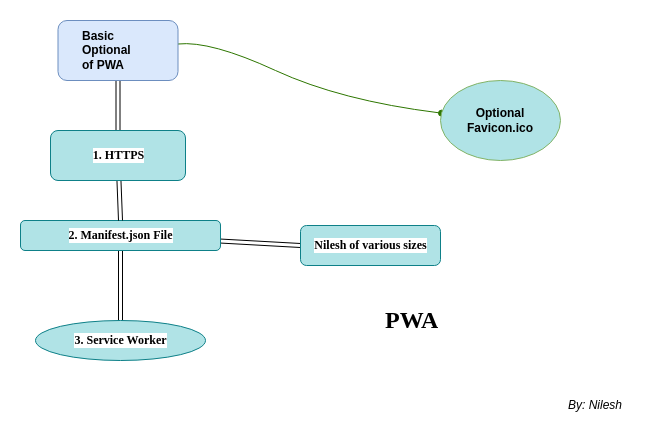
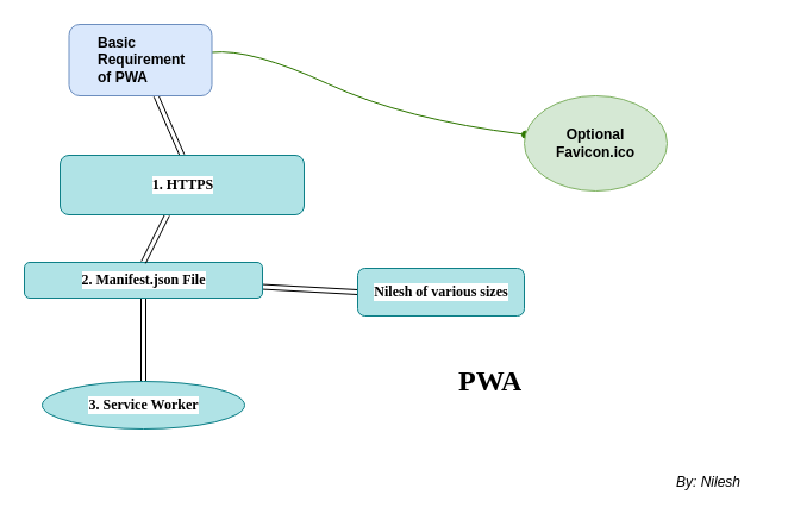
- <mxCell id="5" value="Basic Optional of PWA" style="text;html=1;strokeColor=none;fillColor=none;align=left;verticalAlign=middle;whiteSpace=wrap;rounded=0;fontStyle=1;horizontal=1;" parent="1" vertex="1"><mxGeometry x="80" y="35" width="60" height="30" as="geometry" /></mxCell>
+ <mxCell id="5" value="Basic Requirement of PWA" style="text;html=1;strokeColor=none;fillColor=none;align=left;verticalAlign=middle;whiteSpace=wrap;rounded=0;fontStyle=1;horizontal=1;" parent="1" vertex="1"><mxGeometry x="80" y="35" width="60" height="30" as="geometry" /></mxCell>
- <mxCell id="6" value="&lt;div style=&quot;&quot;&gt;&lt;b style=&quot;background-color: initial;&quot;&gt;Optional&lt;/b&gt;&lt;/div&gt;&lt;b&gt;&lt;div style=&quot;&quot;&gt;&lt;b style=&quot;background-color: initial;&quot;&gt;Favicon.ico&lt;/b&gt;&lt;/div&gt;&lt;/b&gt;" style="ellipse;whiteSpace=wrap;html=1;rounded=0;fillColor=#b0e3e6;strokeColor=#82b366;align=center;" parent="1" vertex="1"><mxGeometry x="440" y="80" width="120" height="80" as="geometry" /></mxCell>
+ <mxCell id="6" value="&lt;div style=&quot;&quot;&gt;&lt;b style=&quot;background-color: initial;&quot;&gt;Optional&lt;/b&gt;&lt;/div&gt;&lt;b&gt;&lt;div style=&quot;&quot;&gt;&lt;b style=&quot;background-color: initial;&quot;&gt;Favicon.ico&lt;/b&gt;&lt;/div&gt;&lt;/b&gt;" style="ellipse;whiteSpace=wrap;html=1;rounded=0;fillColor=#d5e8d4;strokeColor=#82b366;align=center;" parent="1" vertex="1"><mxGeometry x="440" y="80" width="120" height="80" as="geometry" /></mxCell>
- <mxCell id="12" value="&lt;b&gt;1. HTTPS&lt;/b&gt;" style="rounded=1;fillColor=#b0e3e6;strokeColor=#0e8088;labelBackgroundColor=default;labelBorderColor=none;html=1;fontFamily=Tahoma;" parent="1" vertex="1"><mxGeometry x="50" y="130" width="135" height="50" as="geometry" /></mxCell>
+ <mxCell id="12" value="&lt;b&gt;1. HTTPS&lt;/b&gt;" style="rounded=1;fillColor=#b0e3e6;strokeColor=#0e8088;labelBackgroundColor=default;labelBorderColor=none;html=1;fontFamily=Tahoma;" parent="1" vertex="1"><mxGeometry x="50" y="130" width="205" height="50" as="geometry" /></mxCell>
